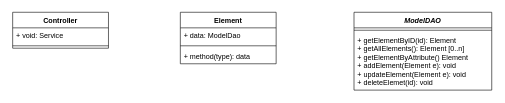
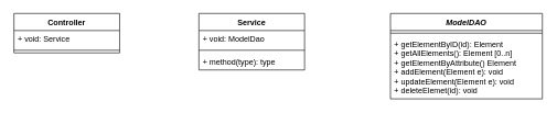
- <mxCell id="5" value="Element" style="swimlane;fontStyle=1;align=center;verticalAlign=top;childLayout=stackLayout;horizontal=1;startSize=26;horizontalStack=0;resizeParent=1;resizeParentMax=0;resizeLast=0;collapsible=1;marginBottom=0;" vertex="1" parent="1"><mxGeometry x="300" y="20" width="160" height="86" as="geometry" /></mxCell>
+ <mxCell id="5" value="Service" style="swimlane;fontStyle=1;align=center;verticalAlign=top;childLayout=stackLayout;horizontal=1;startSize=26;horizontalStack=0;resizeParent=1;resizeParentMax=0;resizeLast=0;collapsible=1;marginBottom=0;" vertex="1" parent="1"><mxGeometry x="300" y="20" width="160" height="86" as="geometry" /></mxCell>
- <mxCell id="6" value="+ data: ModelDao" style="text;strokeColor=none;fillColor=none;align=left;verticalAlign=top;spacingLeft=4;spacingRight=4;overflow=hidden;rotatable=0;points=[[0,0.5],[1,0.5]];portConstraint=eastwest;" vertex="1" parent="5"><mxGeometry y="26" width="160" height="26" as="geometry" /></mxCell>
+ <mxCell id="6" value="+ void: ModelDao" style="text;strokeColor=none;fillColor=none;align=left;verticalAlign=top;spacingLeft=4;spacingRight=4;overflow=hidden;rotatable=0;points=[[0,0.5],[1,0.5]];portConstraint=eastwest;" vertex="1" parent="5"><mxGeometry y="26" width="160" height="26" as="geometry" /></mxCell>
- <mxCell id="8" value="+ method(type): data" style="text;strokeColor=none;fillColor=none;align=left;verticalAlign=top;spacingLeft=4;spacingRight=4;overflow=hidden;rotatable=0;points=[[0,0.5],[1,0.5]];portConstraint=eastwest;" vertex="1" parent="5"><mxGeometry y="60" width="160" height="26" as="geometry" /></mxCell>
+ <mxCell id="8" value="+ method(type): type" style="text;strokeColor=none;fillColor=none;align=left;verticalAlign=top;spacingLeft=4;spacingRight=4;overflow=hidden;rotatable=0;points=[[0,0.5],[1,0.5]];portConstraint=eastwest;" vertex="1" parent="5"><mxGeometry y="60" width="160" height="26" as="geometry" /></mxCell>
